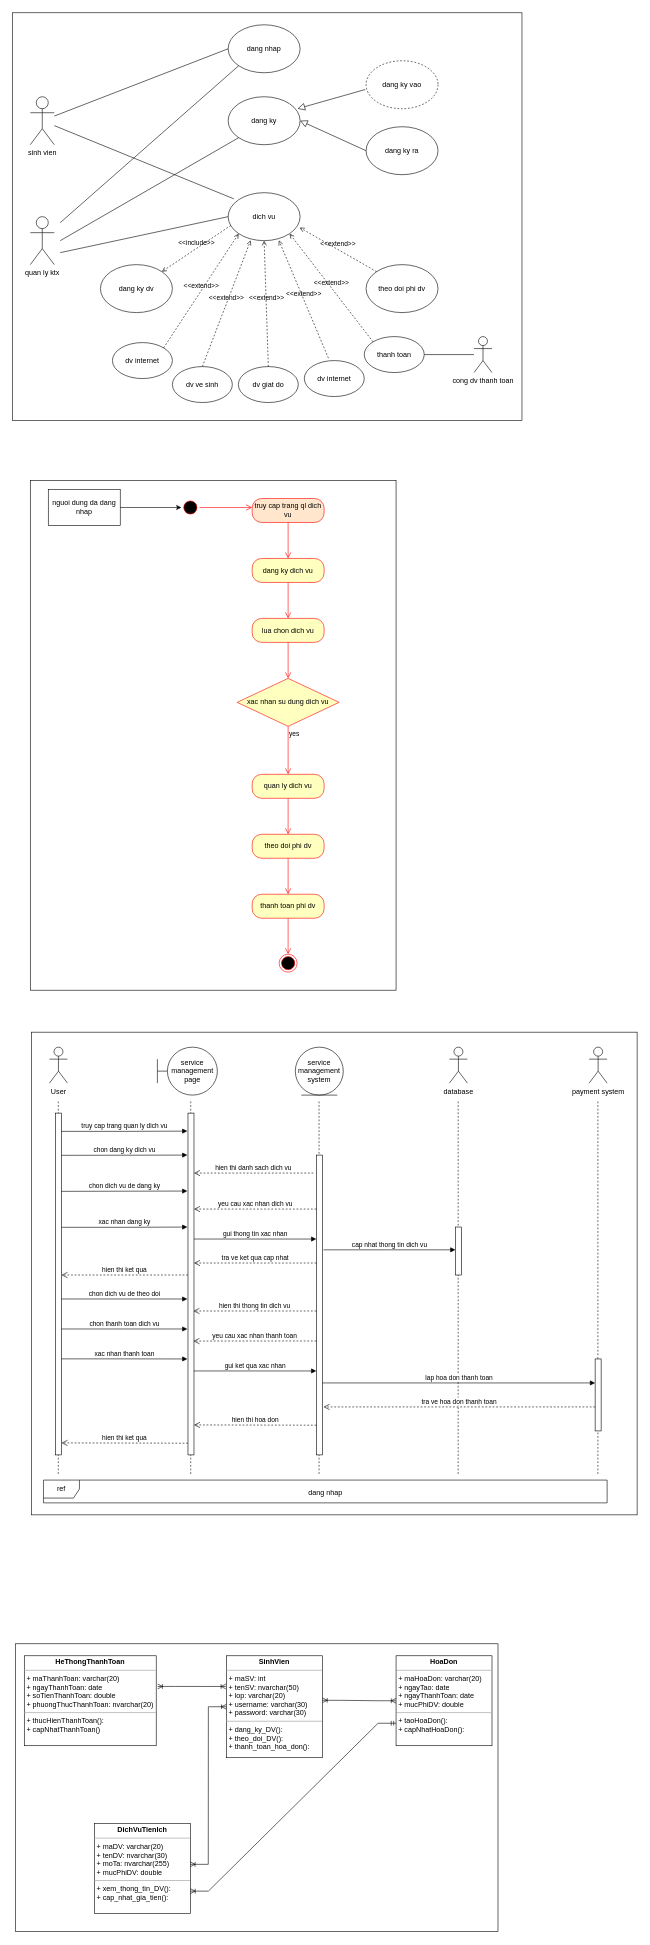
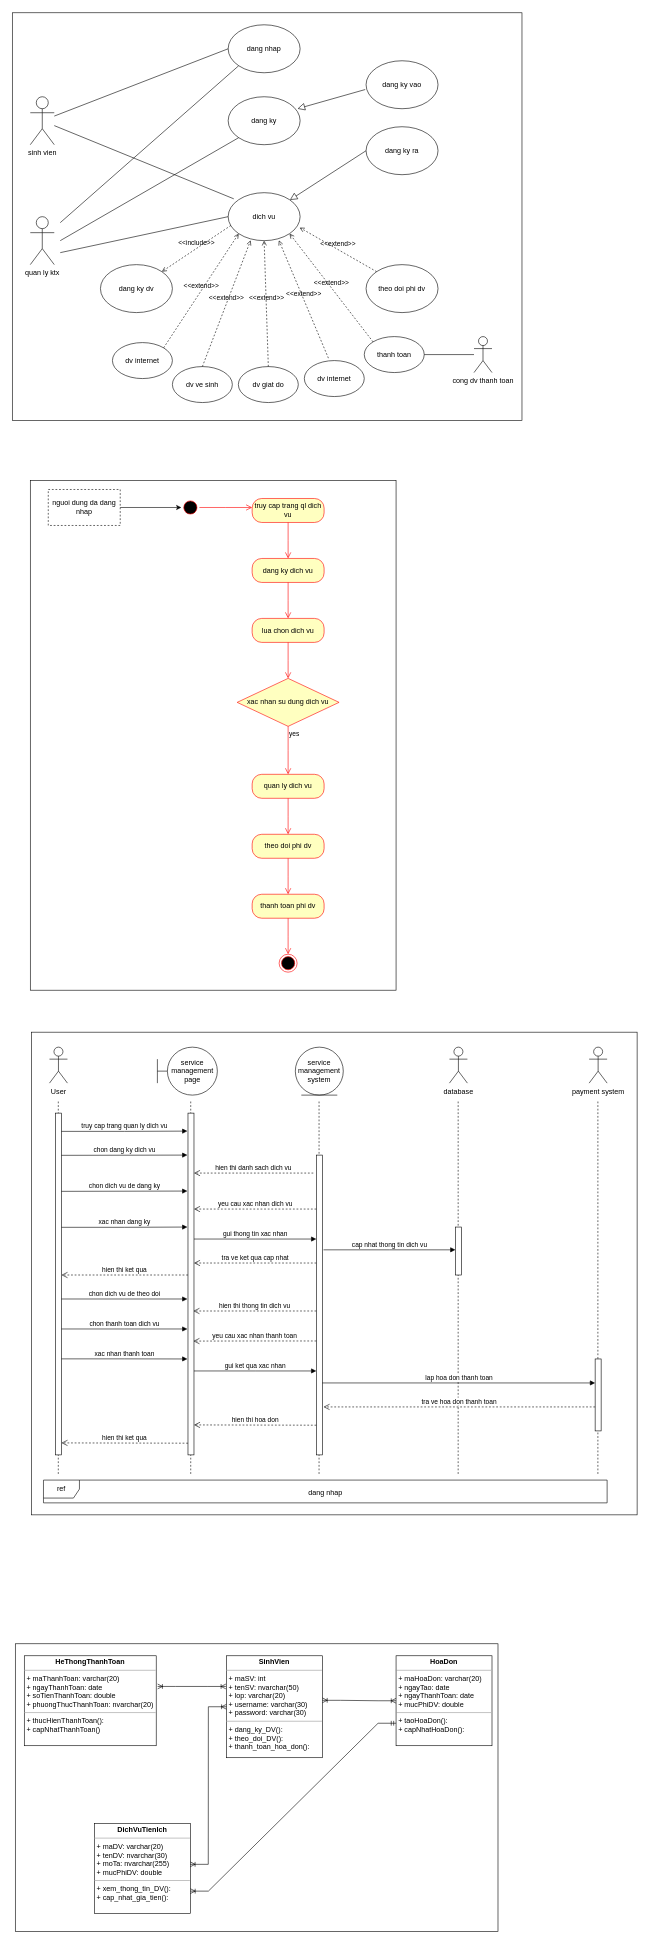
- <mxCell id="14" value="dang ky vao" style="ellipse;whiteSpace=wrap;html=1;dashed=1;" parent="1" vertex="1"><mxGeometry x="610" y="100" width="120" height="80" as="geometry" /></mxCell>
+ <mxCell id="14" value="dang ky vao" style="ellipse;whiteSpace=wrap;html=1;" parent="1" vertex="1"><mxGeometry x="610" y="100" width="120" height="80" as="geometry" /></mxCell>
- <mxCell id="30" value="" style="endArrow=block;html=1;rounded=0;exitX=0;exitY=0.5;exitDx=0;exitDy=0;entryX=1;entryY=0.5;entryDx=0;entryDy=0;endFill=0;strokeWidth=1;endSize=10;" parent="1" source="15" target="13" edge="1"><mxGeometry width="50" height="50" relative="1" as="geometry"><mxPoint x="613.5" y="210" as="sourcePoint" /><mxPoint x="500.5" y="242" as="targetPoint" /></mxGeometry></mxCell>
+ <mxCell id="30" value="" style="endArrow=block;html=1;rounded=0;exitX=0;exitY=0.5;exitDx=0;exitDy=0;endFill=0;strokeWidth=1;endSize=10;" parent="1" source="15" target="17" edge="1"><mxGeometry width="50" height="50" relative="1" as="geometry"><mxPoint x="613.5" y="210" as="sourcePoint" /><mxPoint x="500.5" y="242" as="targetPoint" /></mxGeometry></mxCell>
- <mxCell id="43" value="nguoi dung da dang nhap" style="rounded=0;whiteSpace=wrap;html=1;" parent="1" vertex="1"><mxGeometry x="80" y="815" width="120" height="60" as="geometry" /></mxCell>
+ <mxCell id="43" value="nguoi dung da dang nhap" style="rounded=0;whiteSpace=wrap;html=1;dashed=1;" parent="1" vertex="1"><mxGeometry x="80" y="815" width="120" height="60" as="geometry" /></mxCell>
- <mxCell id="45" value="truy cap trang ql dich vu" style="rounded=1;whiteSpace=wrap;html=1;arcSize=40;fontColor=#000000;fillColor=#ffe6cc;strokeColor=#ff0000;" parent="1" vertex="1"><mxGeometry x="420" y="830" width="120" height="40" as="geometry" /></mxCell>
+ <mxCell id="45" value="truy cap trang ql dich vu" style="rounded=1;whiteSpace=wrap;html=1;arcSize=40;fontColor=#000000;fillColor=#ffffc0;strokeColor=#ff0000;" parent="1" vertex="1"><mxGeometry x="420" y="830" width="120" height="40" as="geometry" /></mxCell>
